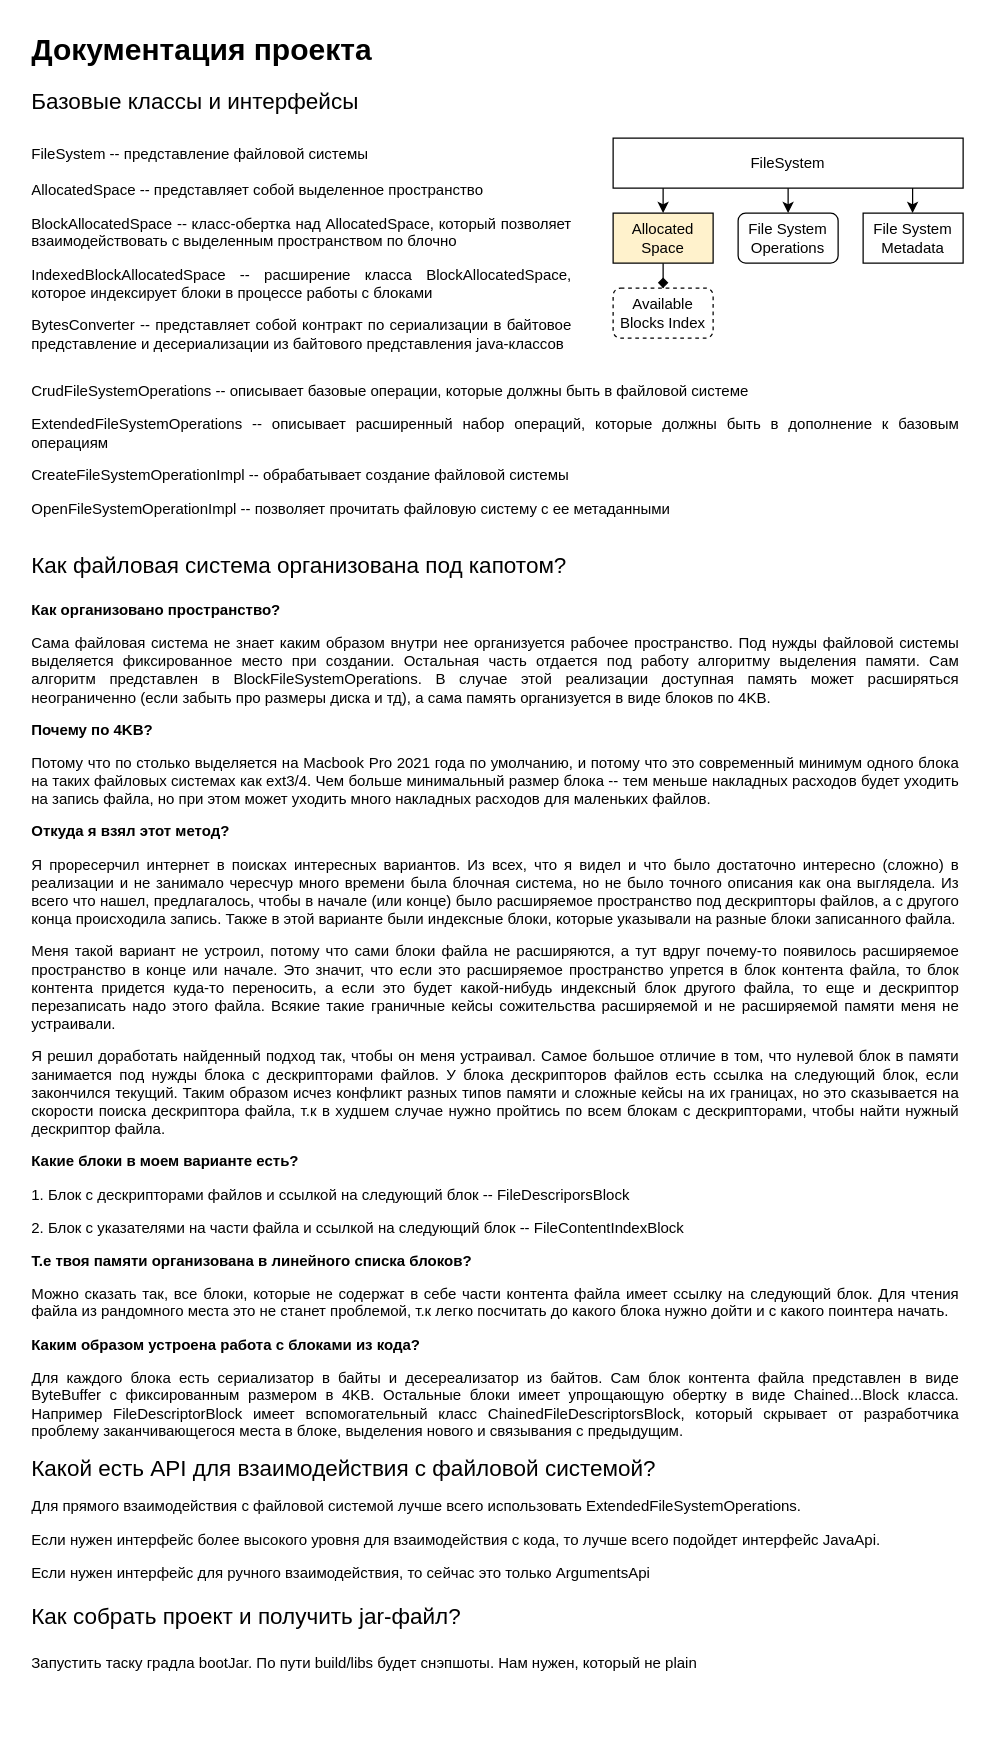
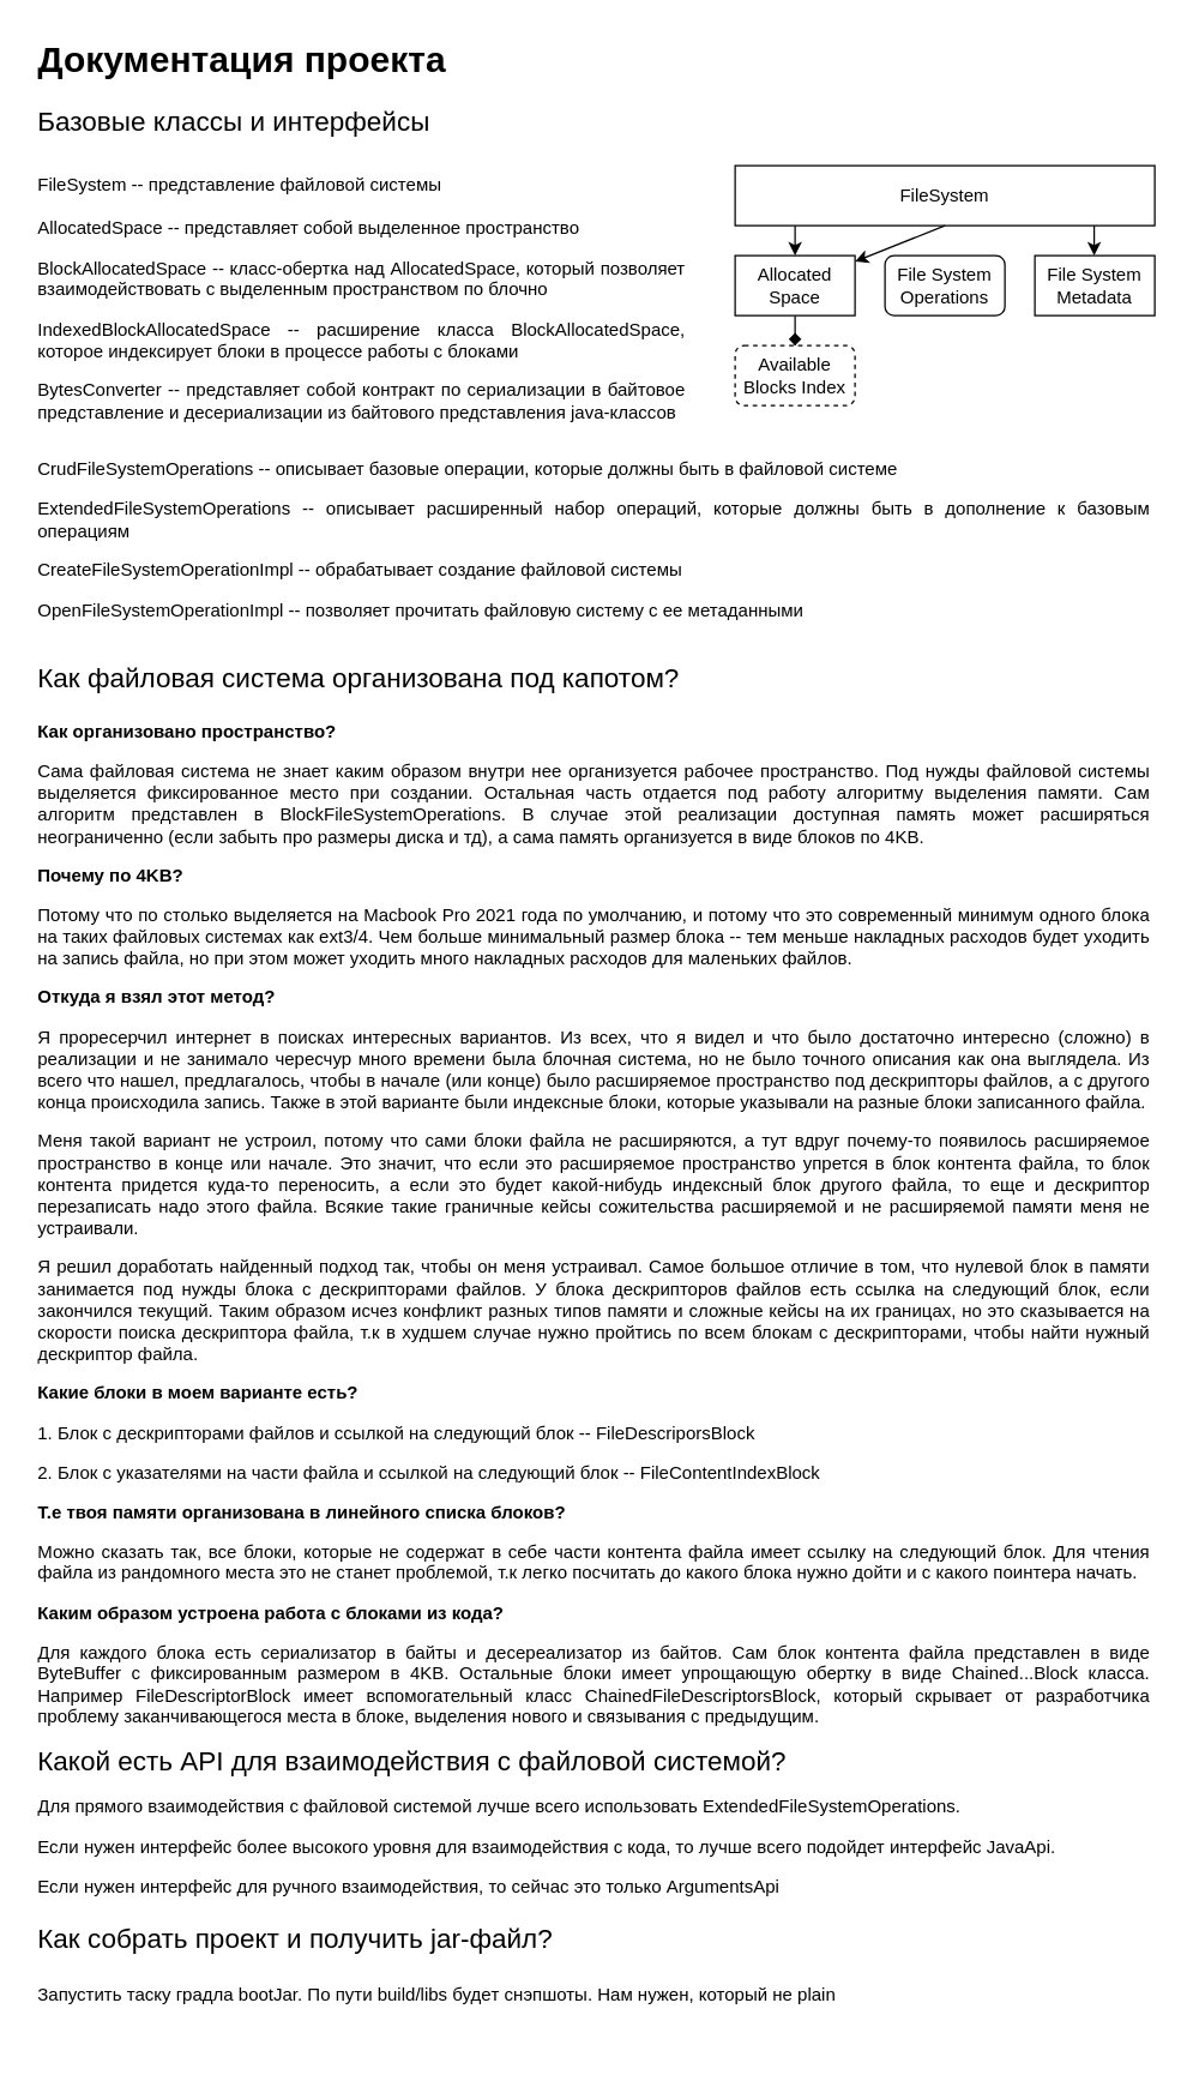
- <mxCell id="7" value="" style="endArrow=classic;html=1;rounded=0;exitX=0.5;exitY=1;exitDx=0;exitDy=0;entryX=0.5;entryY=0;entryDx=0;entryDy=0;" parent="1" source="2" target="5" edge="1"><mxGeometry width="50" height="50" relative="1" as="geometry"><mxPoint x="610" y="240" as="sourcePoint" /><mxPoint x="660" y="190" as="targetPoint" /></mxGeometry></mxCell>
+ <mxCell id="7" value="" style="endArrow=classic;html=1;rounded=0;exitX=0.5;exitY=1;exitDx=0;exitDy=0;" parent="1" source="2" target="4" edge="1"><mxGeometry width="50" height="50" relative="1" as="geometry"><mxPoint x="610" y="240" as="sourcePoint" /><mxPoint x="660" y="190" as="targetPoint" /></mxGeometry></mxCell>
- <mxCell id="4" value="Allocated Space" style="rounded=0;whiteSpace=wrap;html=1;fillColor=#fff2cc;" parent="1" vertex="1"><mxGeometry x="490" y="170" width="80" height="40" as="geometry" /></mxCell>
+ <mxCell id="4" value="Allocated Space" style="rounded=0;whiteSpace=wrap;html=1;" parent="1" vertex="1"><mxGeometry x="490" y="170" width="80" height="40" as="geometry" /></mxCell>
